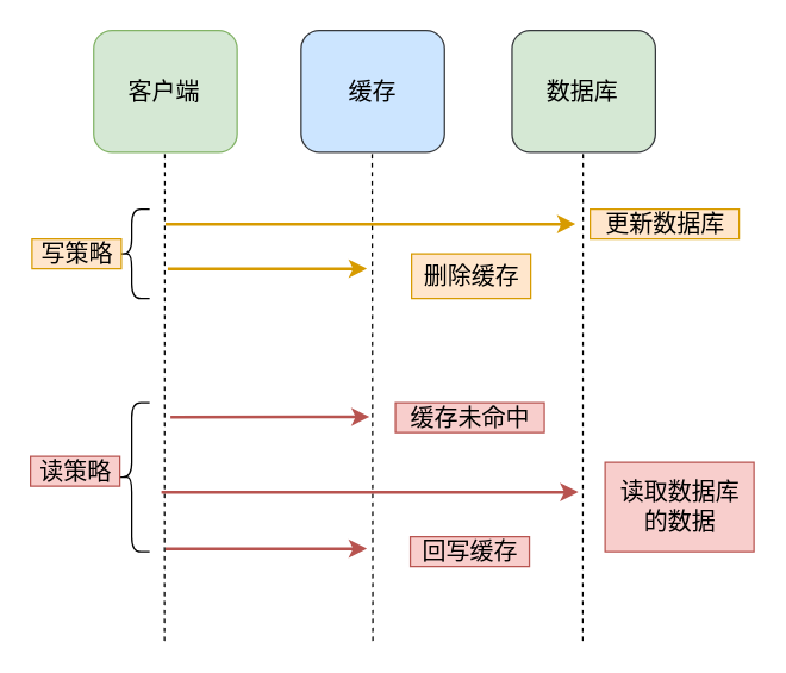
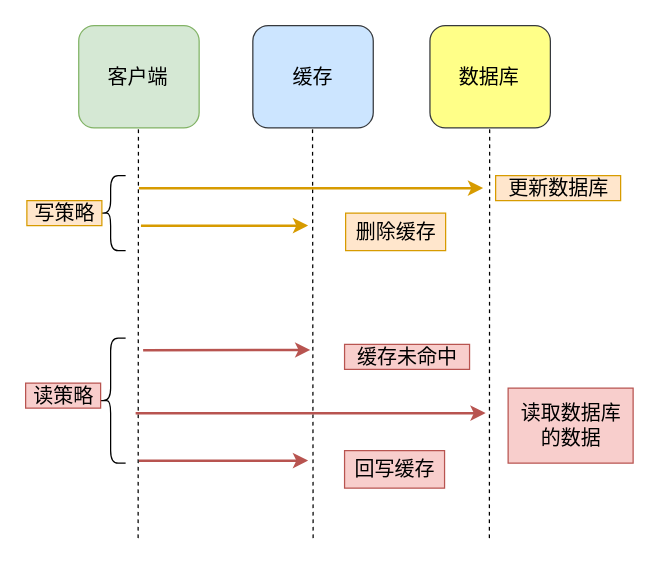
- <mxCell id="4" value="数据库" style="rounded=1;whiteSpace=wrap;html=1;fontSize=16;fillColor=#d5e8d4;strokeColor=#36393d;" vertex="1" parent="1"><mxGeometry x="343.465" y="20" width="96.338" height="81.818" as="geometry" /></mxCell>
+ <mxCell id="4" value="数据库" style="rounded=1;whiteSpace=wrap;html=1;fontSize=16;fillColor=#ffff88;strokeColor=#36393d;" vertex="1" parent="1"><mxGeometry x="343.465" y="20" width="96.338" height="81.818" as="geometry" /></mxCell>
- <mxCell id="9" value="缓存未命中" style="text;html=1;align=center;verticalAlign=middle;resizable=0;points=[];autosize=1;strokeColor=#b85450;fillColor=#f8cecc;fontSize=16;" vertex="1" parent="1"><mxGeometry x="265.15" y="270" width="100" height="20" as="geometry" /></mxCell>
+ <mxCell id="9" value="缓存未命中" style="text;html=1;align=center;verticalAlign=middle;resizable=0;points=[];autosize=1;strokeColor=#b85450;fillColor=#f8cecc;fontSize=16;" vertex="1" parent="1"><mxGeometry x="275.15" y="275" width="100" height="20" as="geometry" /></mxCell>
- <mxCell id="13" value="回写缓存" style="text;html=1;align=center;verticalAlign=middle;resizable=0;points=[];autosize=1;strokeColor=#b85450;fillColor=#f8cecc;fontSize=16;" vertex="1" parent="1"><mxGeometry x="275.15" y="360" width="80" height="20" as="geometry" /></mxCell>
+ <mxCell id="13" value="回写缓存" style="text;html=1;align=center;verticalAlign=middle;resizable=0;points=[];autosize=1;strokeColor=#b85450;fillColor=#f8cecc;fontSize=16;" vertex="1" parent="1"><mxGeometry x="275.15" y="360" width="80" height="30" as="geometry" /></mxCell>
